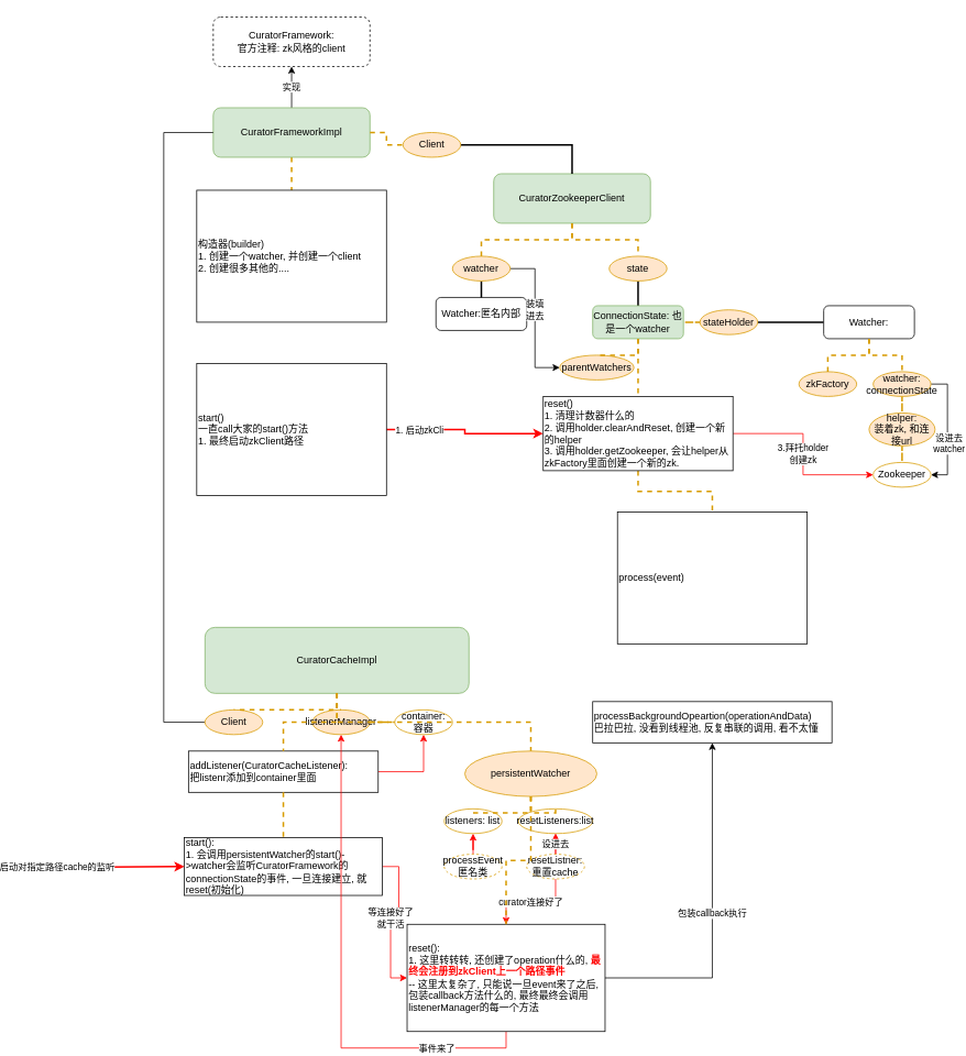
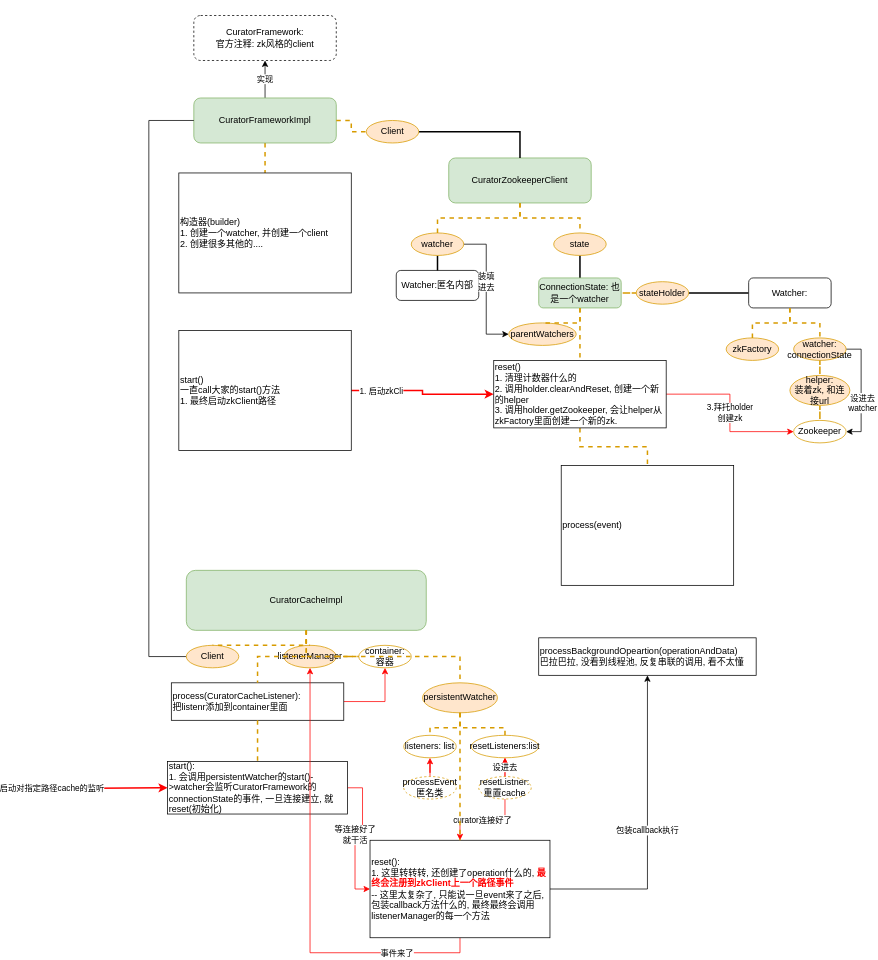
- <mxCell id="50" value="addListener(CuratorCacheListener):&lt;br&gt;把listenr添加到container里面" style="rounded=0;whiteSpace=wrap;html=1;align=left;" parent="1" vertex="1"><mxGeometry x="220" y="910" width="230" height="50" as="geometry" /></mxCell>
+ <mxCell id="50" value="process(CuratorCacheListener):&lt;br&gt;把listenr添加到container里面" style="rounded=0;whiteSpace=wrap;html=1;align=left;" parent="1" vertex="1"><mxGeometry x="220" y="910" width="230" height="50" as="geometry" /></mxCell>
- <mxCell id="56" value="persistentWatcher" style="ellipse;whiteSpace=wrap;html=1;fillColor=#ffe6cc;strokeColor=#d79b00;" parent="1" vertex="1"><mxGeometry x="555" y="910" width="160" height="55" as="geometry" /></mxCell>
+ <mxCell id="56" value="persistentWatcher" style="ellipse;whiteSpace=wrap;html=1;fillColor=#ffe6cc;strokeColor=#d79b00;" parent="1" vertex="1"><mxGeometry x="555" y="910" width="100" height="40" as="geometry" /></mxCell>
